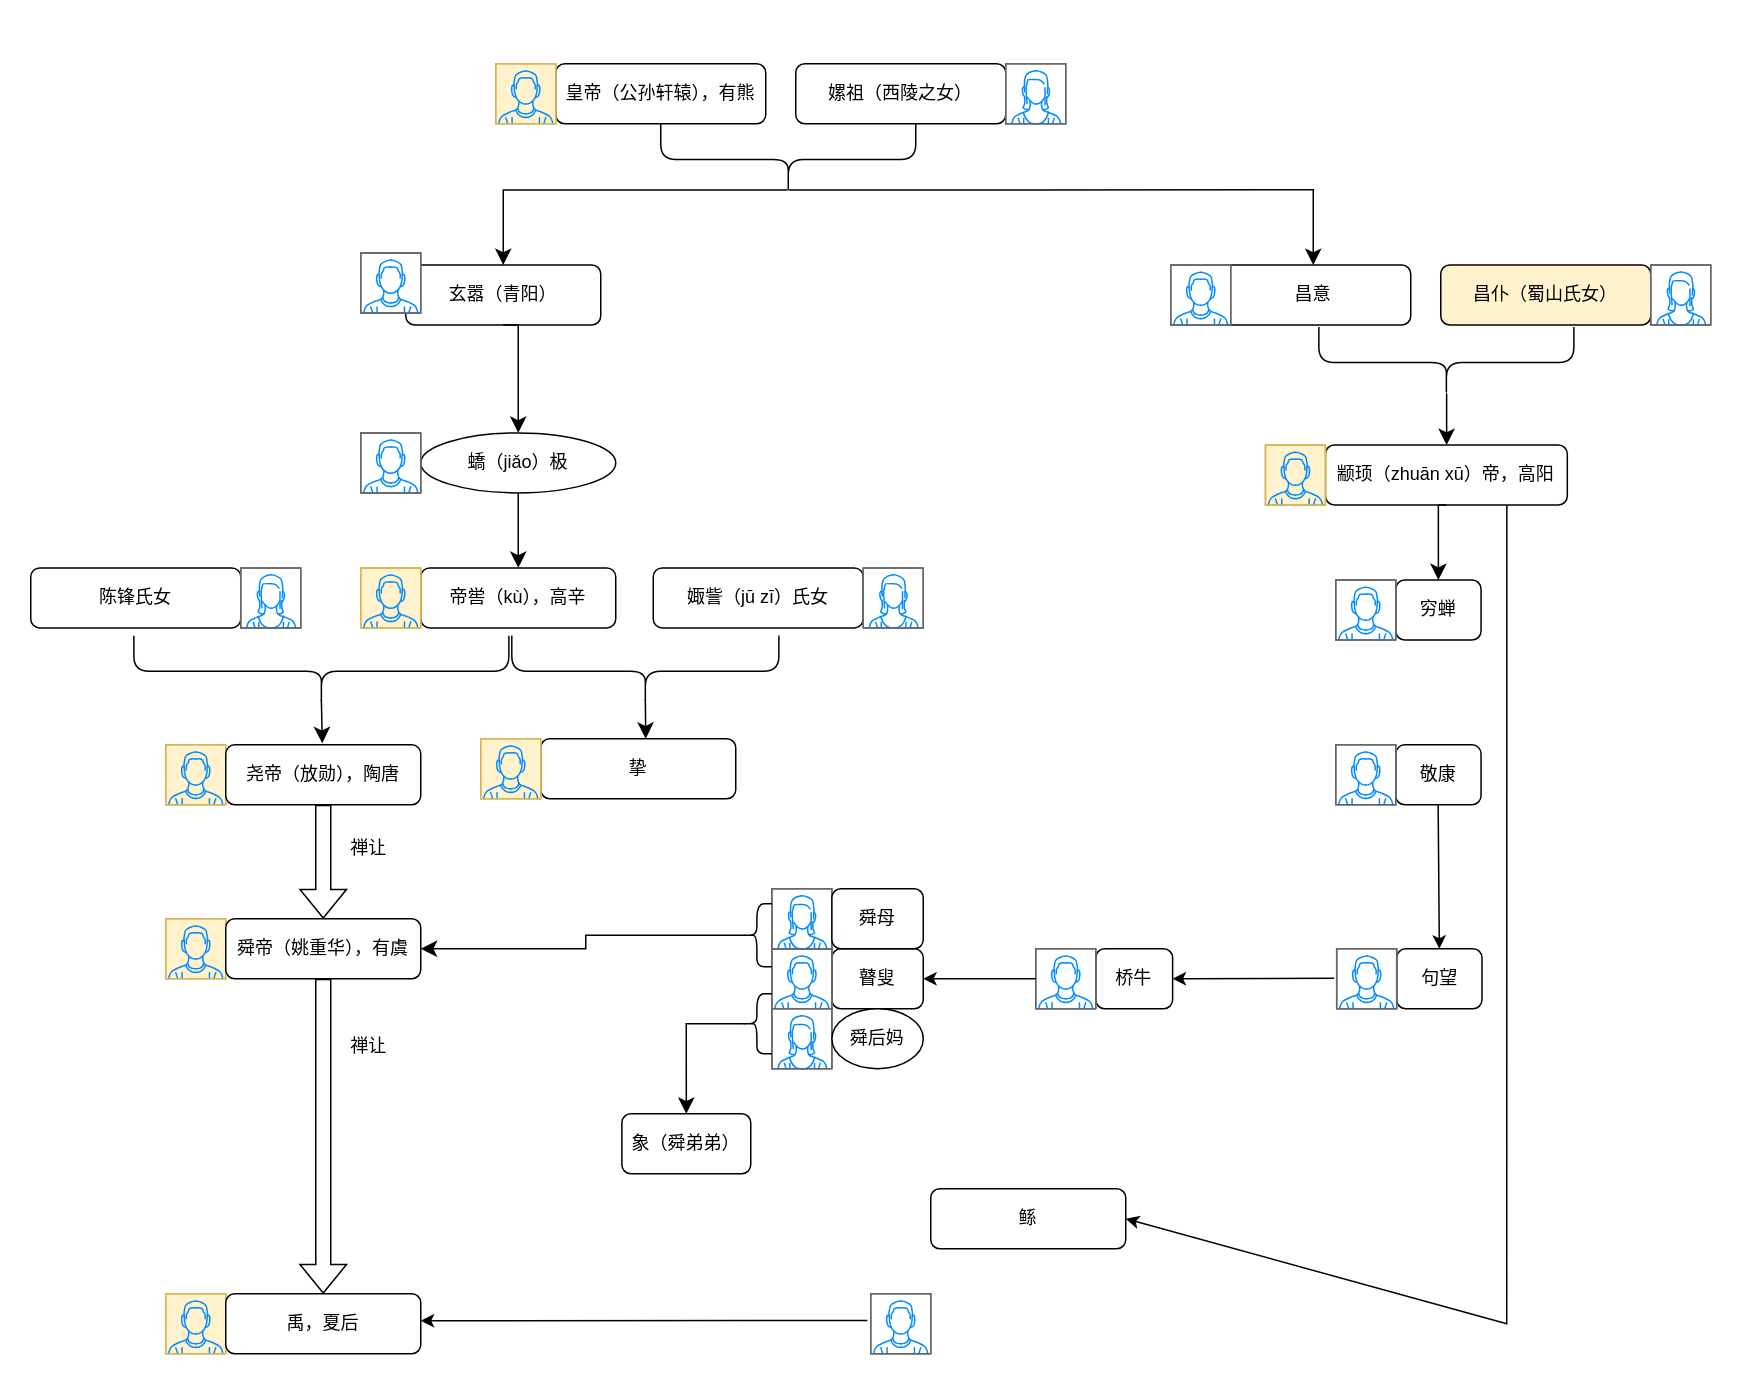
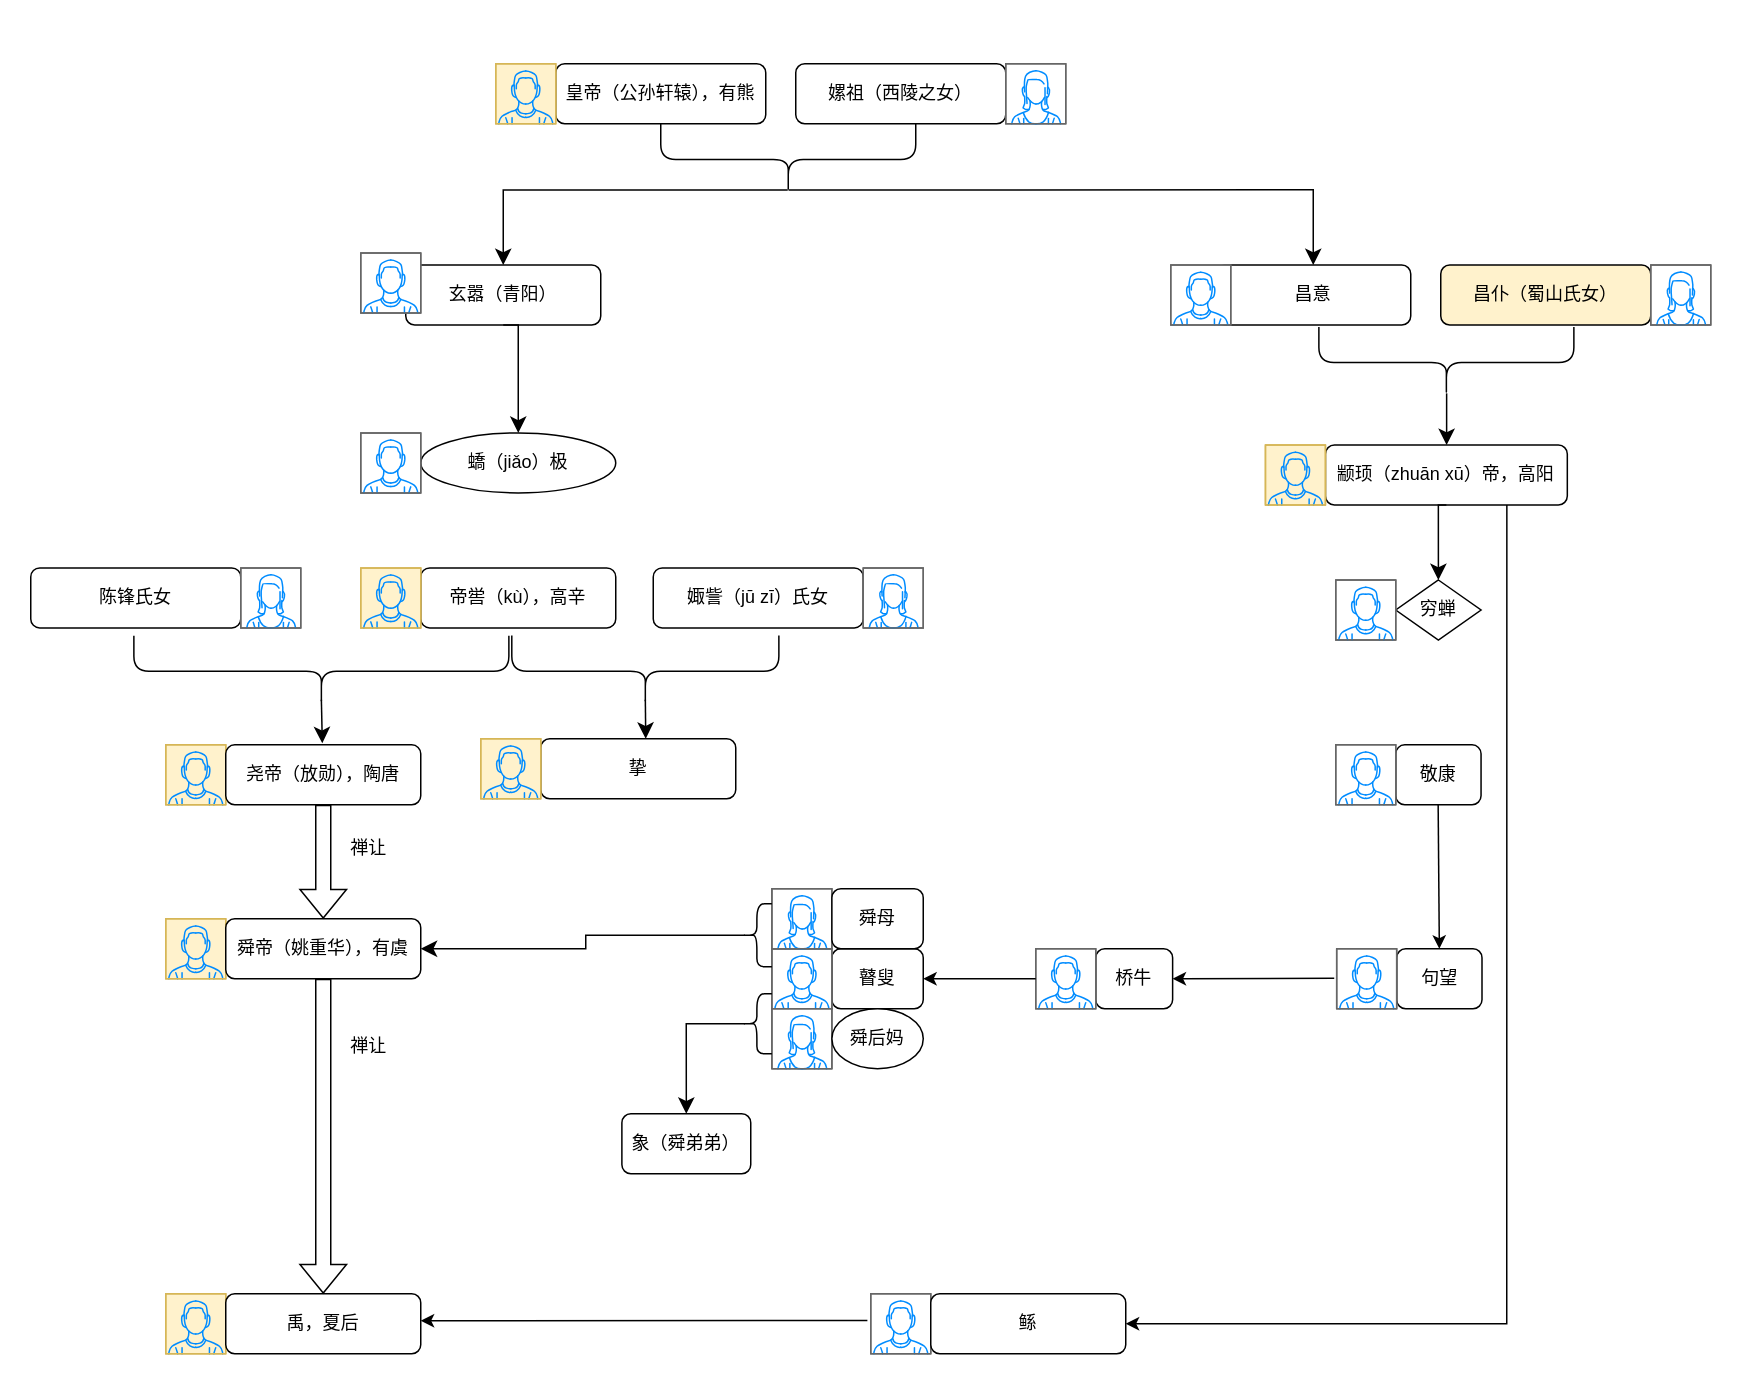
- <mxCell id="27" value="" style="edgeStyle=segmentEdgeStyle;endArrow=classic;html=1;curved=0;rounded=0;endSize=8;startSize=8;exitX=0.5;exitY=1;exitDx=0;exitDy=0;entryX=0.5;entryY=0;entryDx=0;entryDy=0;" parent="1" source="22" target="25" edge="1"><mxGeometry width="50" height="50" relative="1" as="geometry"><mxPoint x="345" y="218.11" as="sourcePoint" /><mxPoint x="355" y="298.11" as="targetPoint" /></mxGeometry></mxCell>
- <mxCell id="19" value="穷蝉" style="rounded=1;whiteSpace=wrap;html=1;" parent="1" vertex="1"><mxGeometry x="930" y="386.17" width="56.87" height="40" as="geometry" /></mxCell>
+ <mxCell id="19" value="穷蝉" style="rhombus;whiteSpace=wrap;html=1;" parent="1" vertex="1"><mxGeometry x="930" y="386.17" width="56.87" height="40" as="geometry" /></mxCell>
- <mxCell id="69" value="鲧" style="rounded=1;whiteSpace=wrap;html=1;" vertex="1" parent="1"><mxGeometry x="620" y="792" width="130" height="40" as="geometry" /></mxCell>
+ <mxCell id="69" value="鲧" style="rounded=1;whiteSpace=wrap;html=1;" vertex="1" parent="1"><mxGeometry x="620" y="862" width="130" height="40" as="geometry" /></mxCell>
